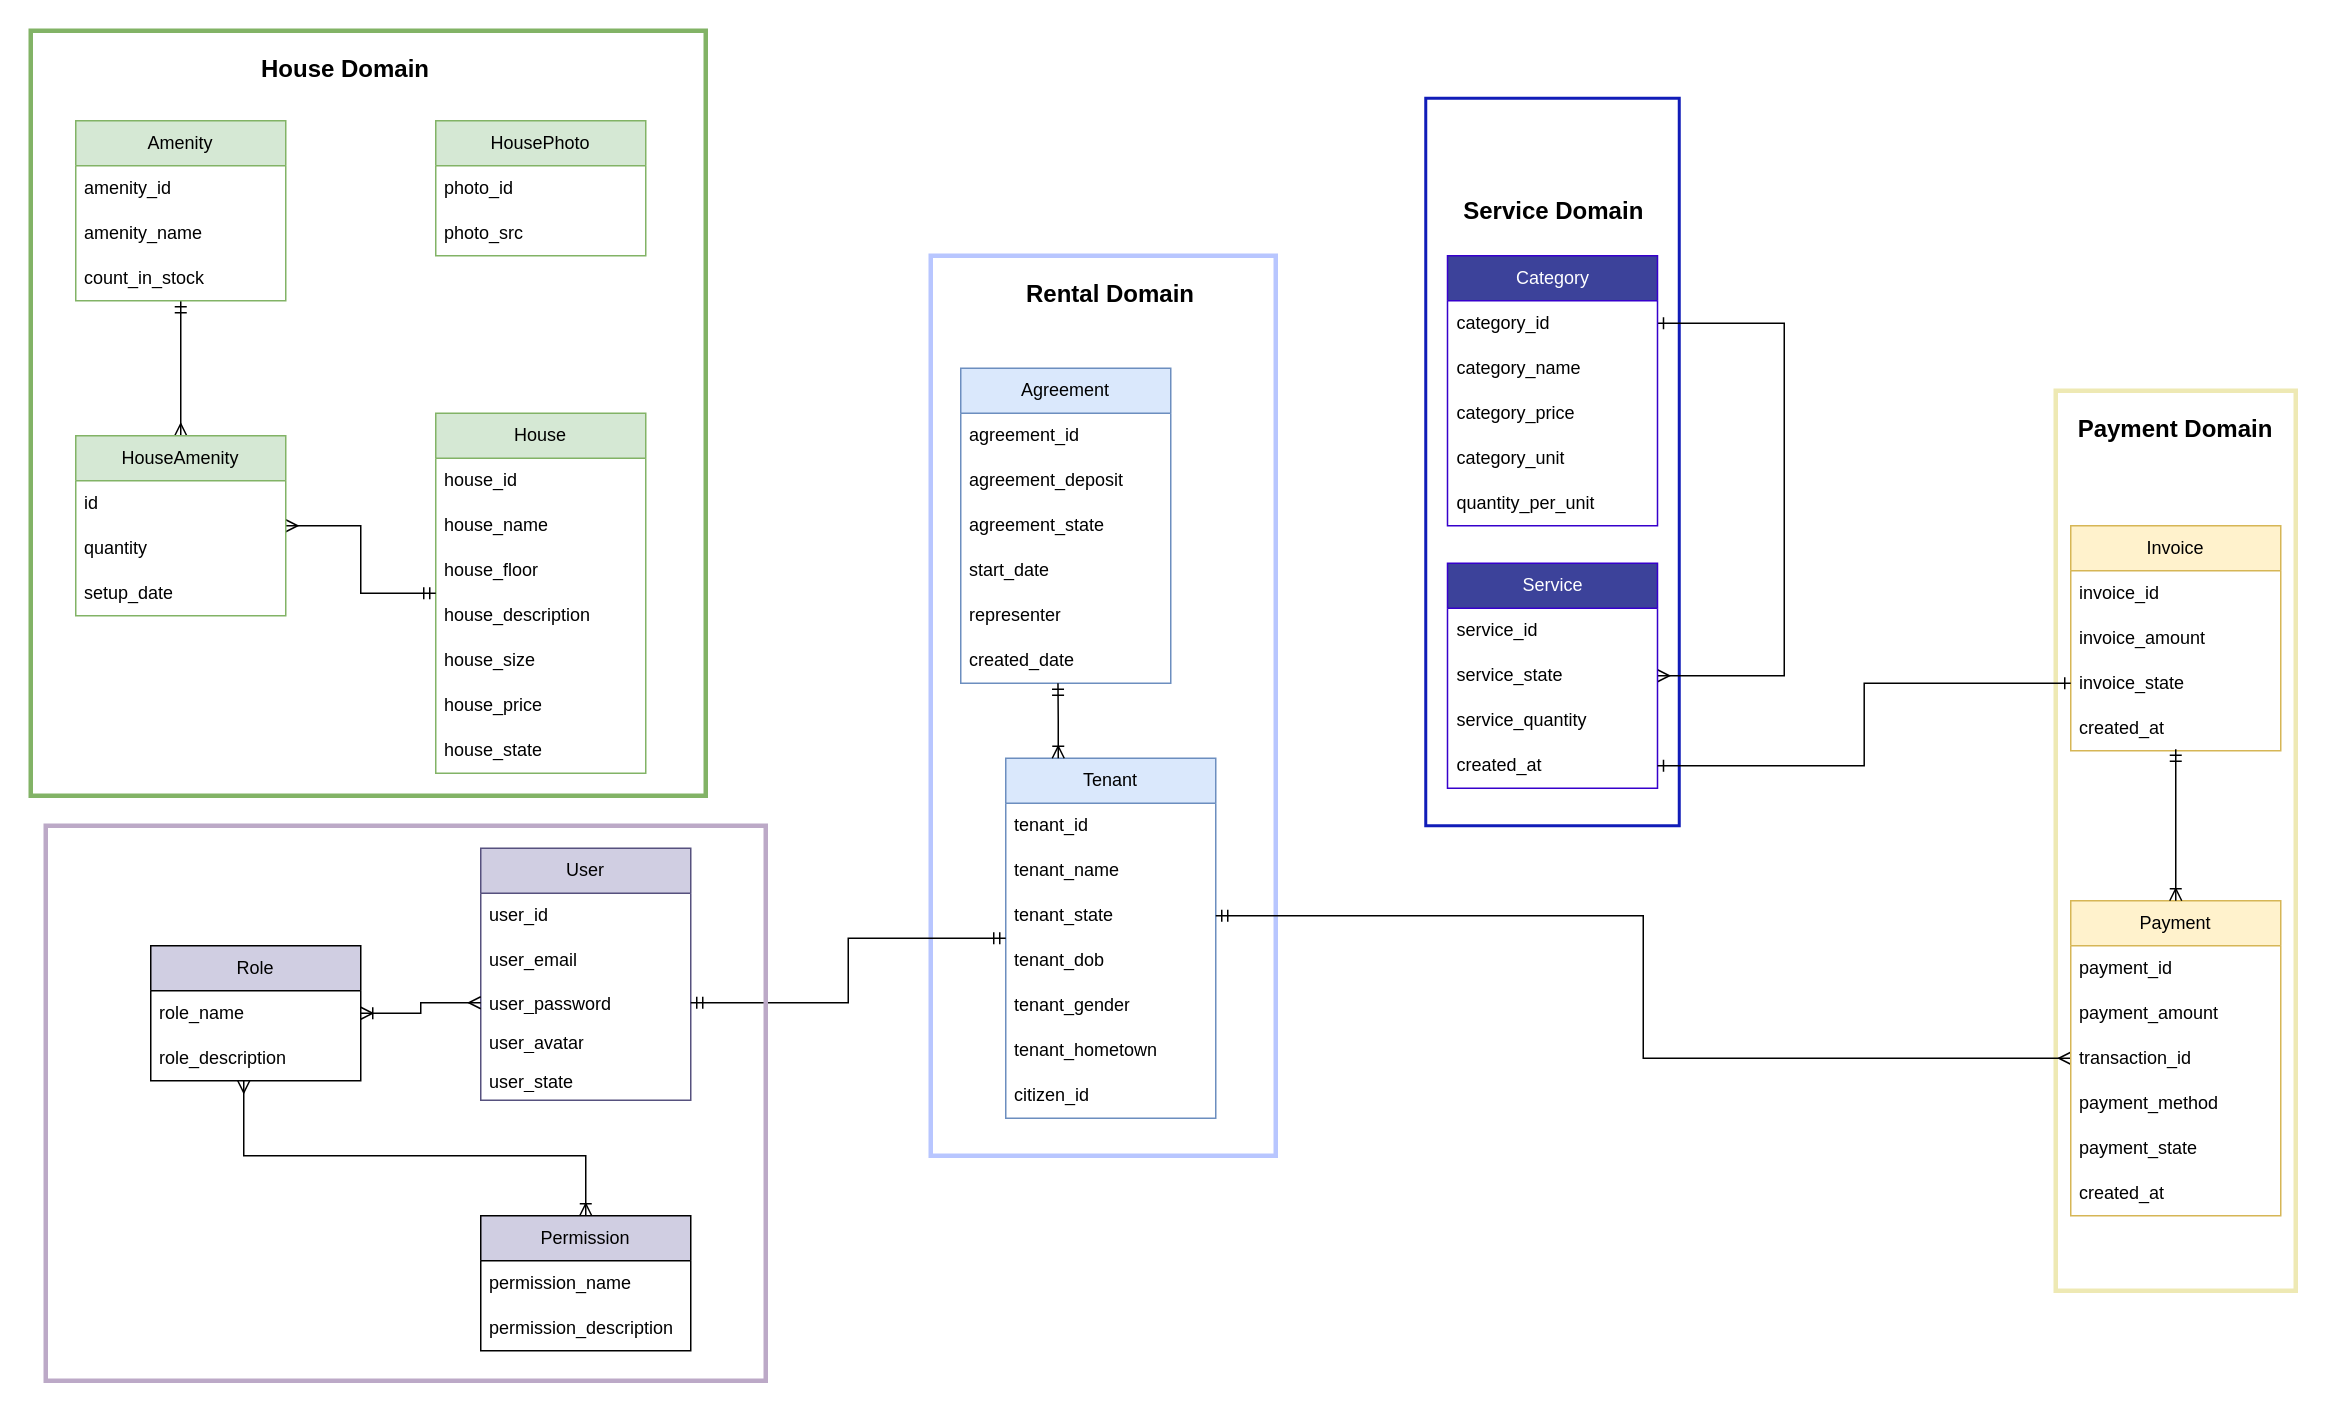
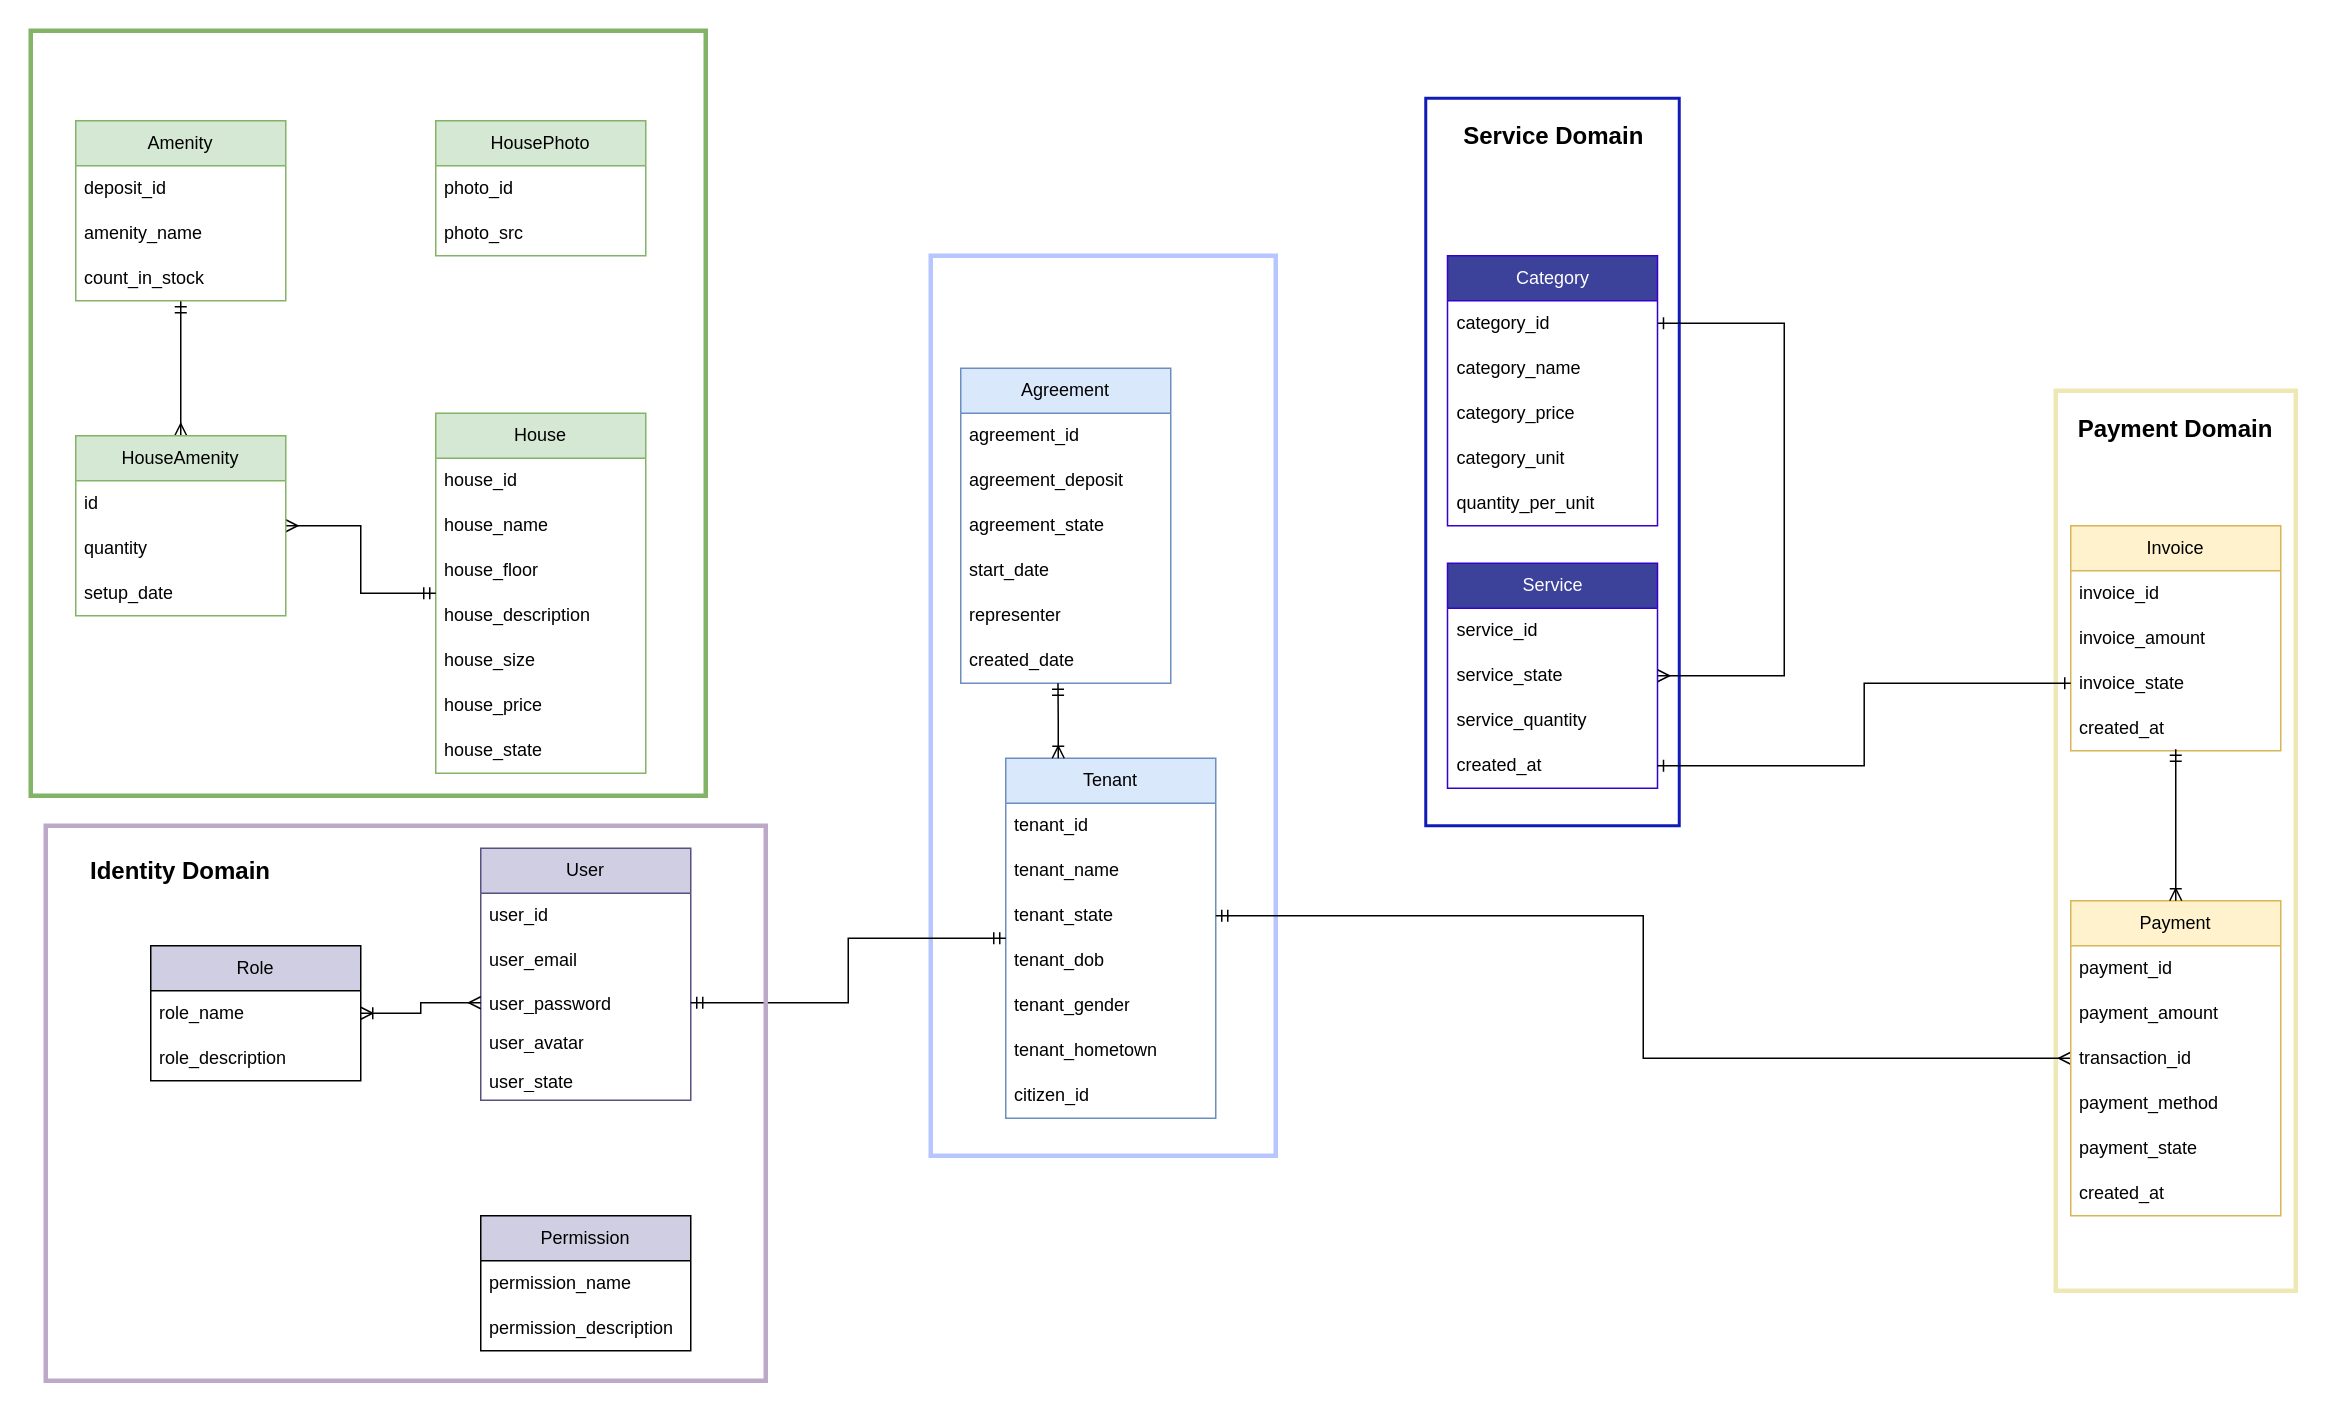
- <mxCell id="64" value="House Domain" style="text;html=1;align=center;verticalAlign=middle;whiteSpace=wrap;rounded=0;fontStyle=1;fontSize=16;" parent="1" vertex="1"><mxGeometry x="160" y="30" width="140" height="30" as="geometry" /></mxCell>
- <mxCell id="22" value="amenity_id" style="text;strokeColor=none;fillColor=none;align=left;verticalAlign=middle;spacingLeft=4;spacingRight=4;overflow=hidden;points=[[0,0.5],[1,0.5]];portConstraint=eastwest;rotatable=0;whiteSpace=wrap;html=1;" parent="21" vertex="1"><mxGeometry y="30" width="140" height="30" as="geometry" /></mxCell>
+ <mxCell id="22" value="deposit_id" style="text;strokeColor=none;fillColor=none;align=left;verticalAlign=middle;spacingLeft=4;spacingRight=4;overflow=hidden;points=[[0,0.5],[1,0.5]];portConstraint=eastwest;rotatable=0;whiteSpace=wrap;html=1;" parent="21" vertex="1"><mxGeometry y="30" width="140" height="30" as="geometry" /></mxCell>
- <mxCell id="77" value="Service Domain" style="text;html=1;align=center;verticalAlign=middle;resizable=0;points=[];autosize=1;strokeColor=none;fillColor=none;fontSize=16;fontStyle=1" parent="1" vertex="1"><mxGeometry x="964.5" y="125" width="140" height="30" as="geometry" /></mxCell>
+ <mxCell id="77" value="Service Domain" style="text;html=1;align=center;verticalAlign=middle;resizable=0;points=[];autosize=1;strokeColor=none;fillColor=none;fontSize=16;fontStyle=1" parent="1" vertex="1"><mxGeometry x="964.5" y="75" width="140" height="30" as="geometry" /></mxCell>
- <mxCell id="65" value="Rental Domain" style="text;html=1;align=center;verticalAlign=middle;whiteSpace=wrap;rounded=0;fontStyle=1;fontSize=16;" parent="1" vertex="1"><mxGeometry x="670" y="180" width="140" height="30" as="geometry" /></mxCell>
+ <mxCell id="67" value="Identity Domain" style="text;html=1;align=center;verticalAlign=middle;whiteSpace=wrap;rounded=0;fontStyle=1;fontSize=16;" parent="1" vertex="1"><mxGeometry x="50" y="565" width="140" height="30" as="geometry" /></mxCell>
- <mxCell id="5" style="edgeStyle=orthogonalEdgeStyle;rounded=0;orthogonalLoop=1;jettySize=auto;html=1;endArrow=ERoneToMany;endFill=0;startArrow=ERmany;startFill=0;" parent="1" source="83" target="86" edge="1"><mxGeometry relative="1" as="geometry"><Array as="points"><mxPoint x="162" y="770" /><mxPoint x="390" y="770" /></Array></mxGeometry></mxCell>
